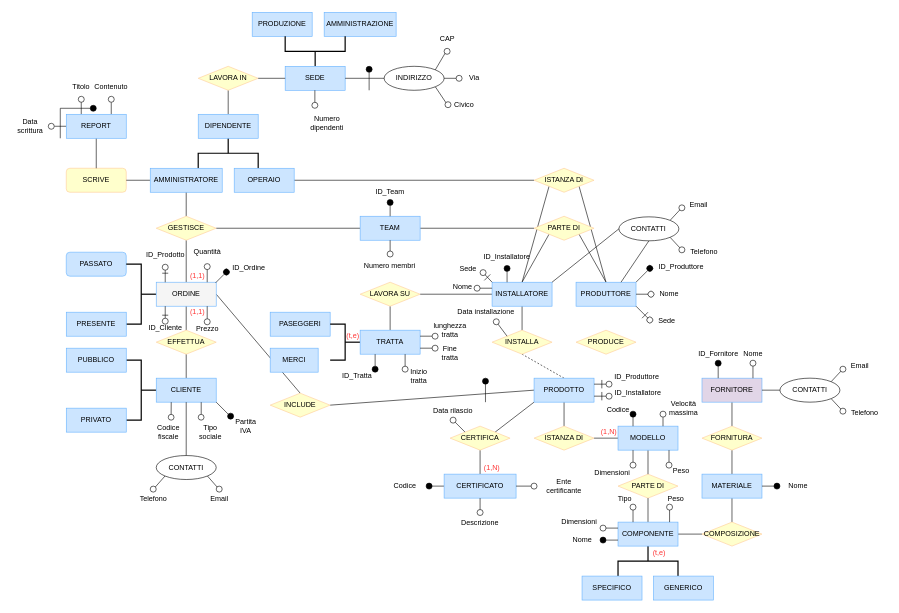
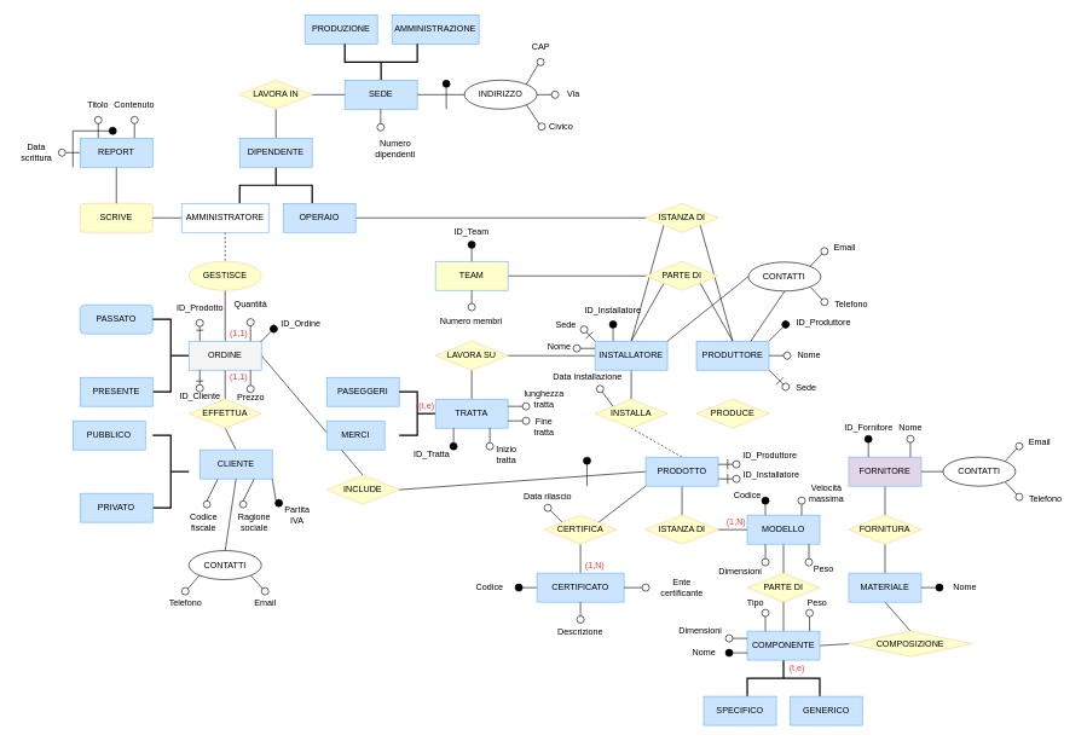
- <mxCell id="25" value="AMMINISTRATORE" style="rounded=0;whiteSpace=wrap;html=1;fillColor=#CCE5FF;strokeColor=#66B2FF;container=0;" vertex="1" parent="1"><mxGeometry x="250" y="280" width="120" height="40" as="geometry" /></mxCell>
+ <mxCell id="25" value="AMMINISTRATORE" style="rounded=0;whiteSpace=wrap;html=1;fillColor=#ffffff;strokeColor=#66B2FF;container=0;" vertex="1" parent="1"><mxGeometry x="250" y="280" width="120" height="40" as="geometry" /></mxCell>
- <mxCell id="7" value="" style="endArrow=none;html=1;rounded=0;entryX=0.5;entryY=0;entryDx=0;entryDy=0;exitX=0.5;exitY=1;exitDx=0;exitDy=0;" edge="1" parent="1" source="25" target="24"><mxGeometry width="50" height="50" relative="1" as="geometry"><mxPoint x="170" y="290" as="sourcePoint" /><mxPoint x="170" y="240" as="targetPoint" /></mxGeometry></mxCell>
+ <mxCell id="7" value="" style="endArrow=none;html=1;rounded=0;entryX=0.5;entryY=0;entryDx=0;entryDy=0;exitX=0.5;exitY=1;exitDx=0;exitDy=0;dashed=1;" edge="1" parent="1" source="25" target="24"><mxGeometry width="50" height="50" relative="1" as="geometry"><mxPoint x="170" y="290" as="sourcePoint" /><mxPoint x="170" y="240" as="targetPoint" /></mxGeometry></mxCell>
- <mxCell id="24" value="GESTISCE" style="rhombus;whiteSpace=wrap;html=1;fillColor=#FFFFCC;strokeColor=#FFCC99;" vertex="1" parent="1"><mxGeometry x="260" y="360" width="100" height="40" as="geometry" /></mxCell>
+ <mxCell id="24" value="GESTISCE" style="ellipse;whiteSpace=wrap;html=1;fillColor=#FFFFCC;strokeColor=#FFCC99;" vertex="1" parent="1"><mxGeometry x="260" y="360" width="100" height="40" as="geometry" /></mxCell>
- <mxCell id="22" value="" style="endArrow=none;html=1;rounded=0;entryX=0;entryY=0.5;entryDx=0;entryDy=0;exitX=1;exitY=0.5;exitDx=0;exitDy=0;" edge="1" parent="1" source="24" target="23"><mxGeometry width="50" height="50" relative="1" as="geometry"><mxPoint x="500" y="630" as="sourcePoint" /><mxPoint x="750" y="630" as="targetPoint" /></mxGeometry></mxCell>
- <mxCell id="23" value="TEAM" style="rounded=0;whiteSpace=wrap;html=1;fillColor=#CCE5FF;strokeColor=#66B2FF;container=0;" vertex="1" parent="1"><mxGeometry x="600" y="360" width="100" height="40" as="geometry" /></mxCell>
+ <mxCell id="23" value="TEAM" style="rounded=0;whiteSpace=wrap;html=1;fillColor=#ffffcc;strokeColor=#66B2FF;container=0;" vertex="1" parent="1"><mxGeometry x="600" y="360" width="100" height="40" as="geometry" /></mxCell>
- <mxCell id="33" value="PUBBLICO" style="rounded=0;whiteSpace=wrap;html=1;fillColor=#CCE5FF;strokeColor=#66B2FF;container=0;" vertex="1" parent="1"><mxGeometry x="110" y="580" width="100" height="40" as="geometry" /></mxCell>
+ <mxCell id="33" value="PUBBLICO" style="rounded=0;whiteSpace=wrap;html=1;fillColor=#CCE5FF;strokeColor=#66B2FF;container=0;" vertex="1" parent="1"><mxGeometry x="100" y="580" width="100" height="40" as="geometry" /></mxCell>
- <mxCell id="27" value="CLIENTE" style="rounded=0;whiteSpace=wrap;html=1;fillColor=#CCE5FF;strokeColor=#66B2FF;container=0;" vertex="1" parent="1"><mxGeometry x="260" y="630" width="100" height="40" as="geometry" /></mxCell>
+ <mxCell id="27" value="CLIENTE" style="rounded=0;whiteSpace=wrap;html=1;fillColor=#CCE5FF;strokeColor=#66B2FF;container=0;" vertex="1" parent="1"><mxGeometry x="275" y="620" width="100" height="40" as="geometry" /></mxCell>
- <mxCell id="131" value="Tipo&lt;br&gt;sociale" style="text;html=1;align=center;verticalAlign=middle;resizable=0;points=[];autosize=1;strokeColor=none;fillColor=none;container=0;" vertex="1" parent="1"><mxGeometry x="314.84" y="700" width="70" height="40" as="geometry" /></mxCell>
+ <mxCell id="131" value="Ragione&lt;br&gt;sociale" style="text;html=1;align=center;verticalAlign=middle;resizable=0;points=[];autosize=1;strokeColor=none;fillColor=none;container=0;" vertex="1" parent="1"><mxGeometry x="314.84" y="700" width="70" height="40" as="geometry" /></mxCell>
- <mxCell id="71" value="COMPOSIZIONE" style="rhombus;whiteSpace=wrap;html=1;fillColor=#FFFFCC;strokeColor=#FFCC99;" vertex="1" parent="1"><mxGeometry x="1170" y="870" width="100" height="40" as="geometry" /></mxCell>
+ <mxCell id="71" value="COMPOSIZIONE" style="rhombus;whiteSpace=wrap;html=1;fillColor=#FFFFCC;strokeColor=#FFCC99;" vertex="1" parent="1"><mxGeometry x="1170" y="870" width="170" height="35" as="geometry" /></mxCell>
